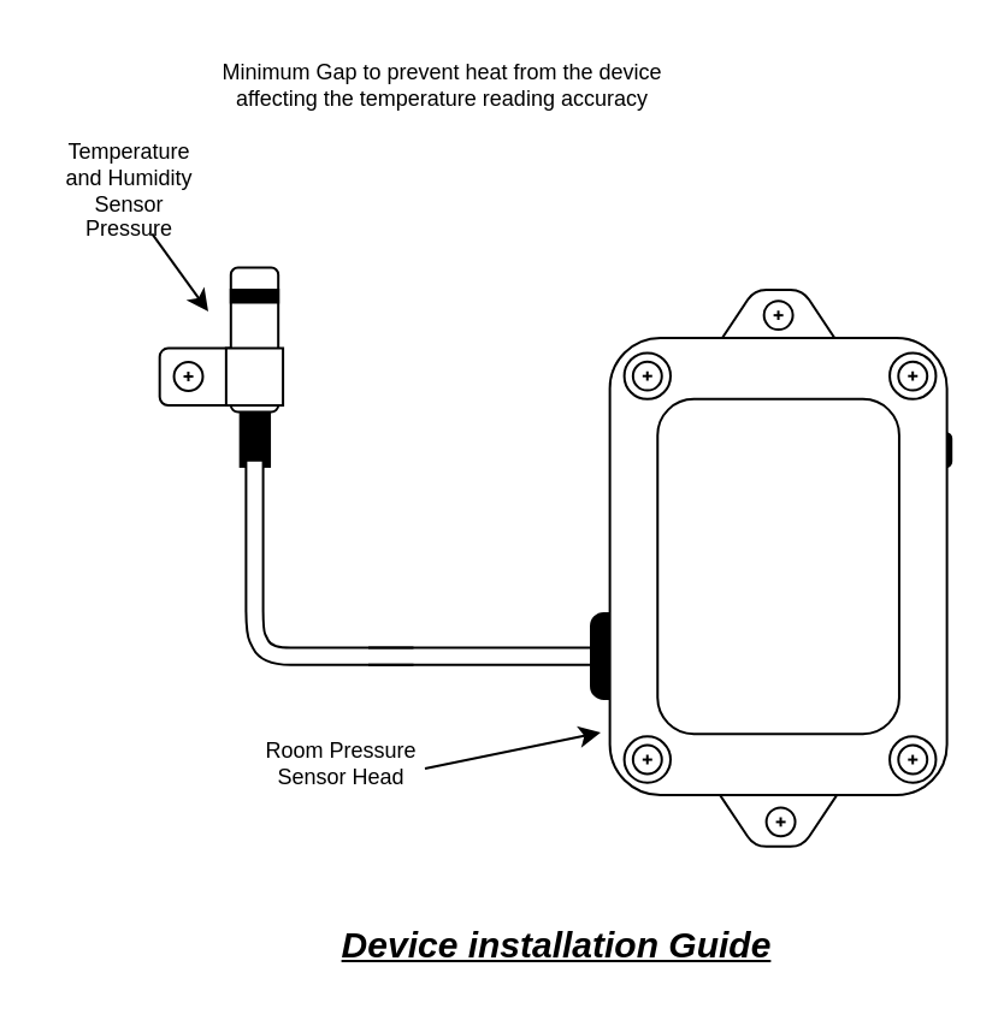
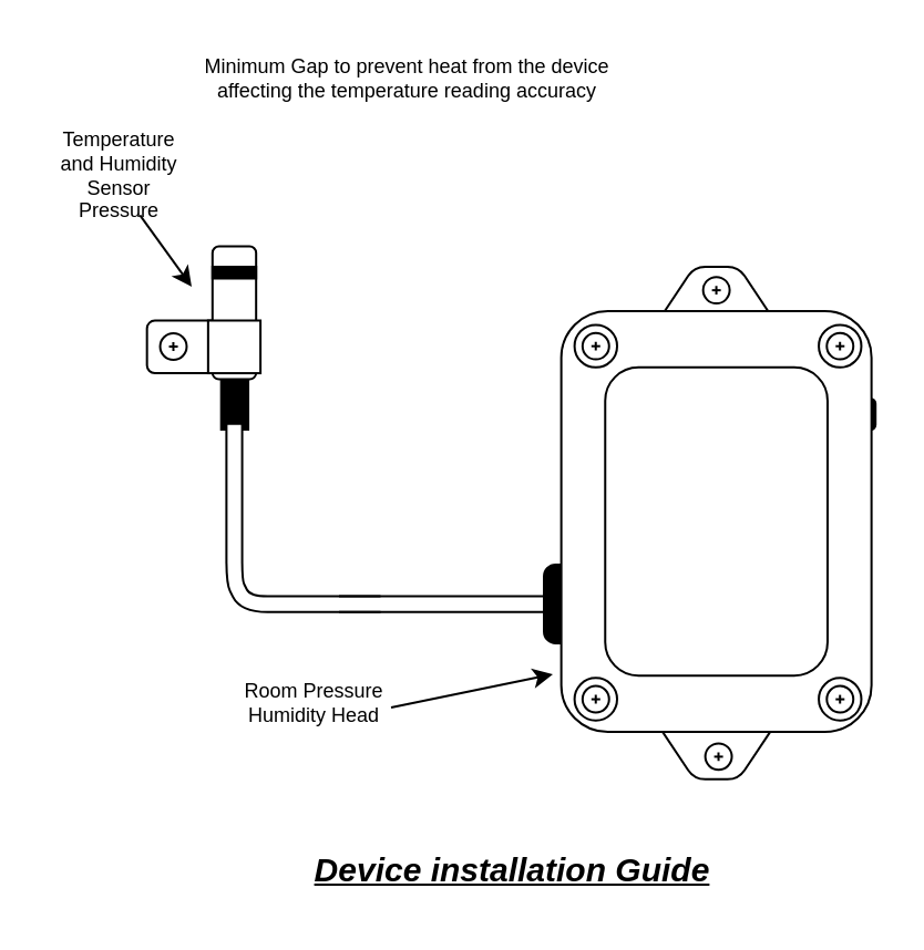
- <mxCell id="67" value="Room Pressure Sensor Head" style="text;html=1;strokeColor=none;fillColor=none;align=center;verticalAlign=middle;whiteSpace=wrap;rounded=0;fontSize=9;" parent="1" vertex="1"><mxGeometry x="107.21" y="301.73" width="69.43" height="30" as="geometry" /></mxCell>
+ <mxCell id="67" value="Room Pressure Humidity Head" style="text;html=1;strokeColor=none;fillColor=none;align=center;verticalAlign=middle;whiteSpace=wrap;rounded=0;fontSize=9;" parent="1" vertex="1"><mxGeometry x="107.21" y="301.73" width="69.43" height="30" as="geometry" /></mxCell>
